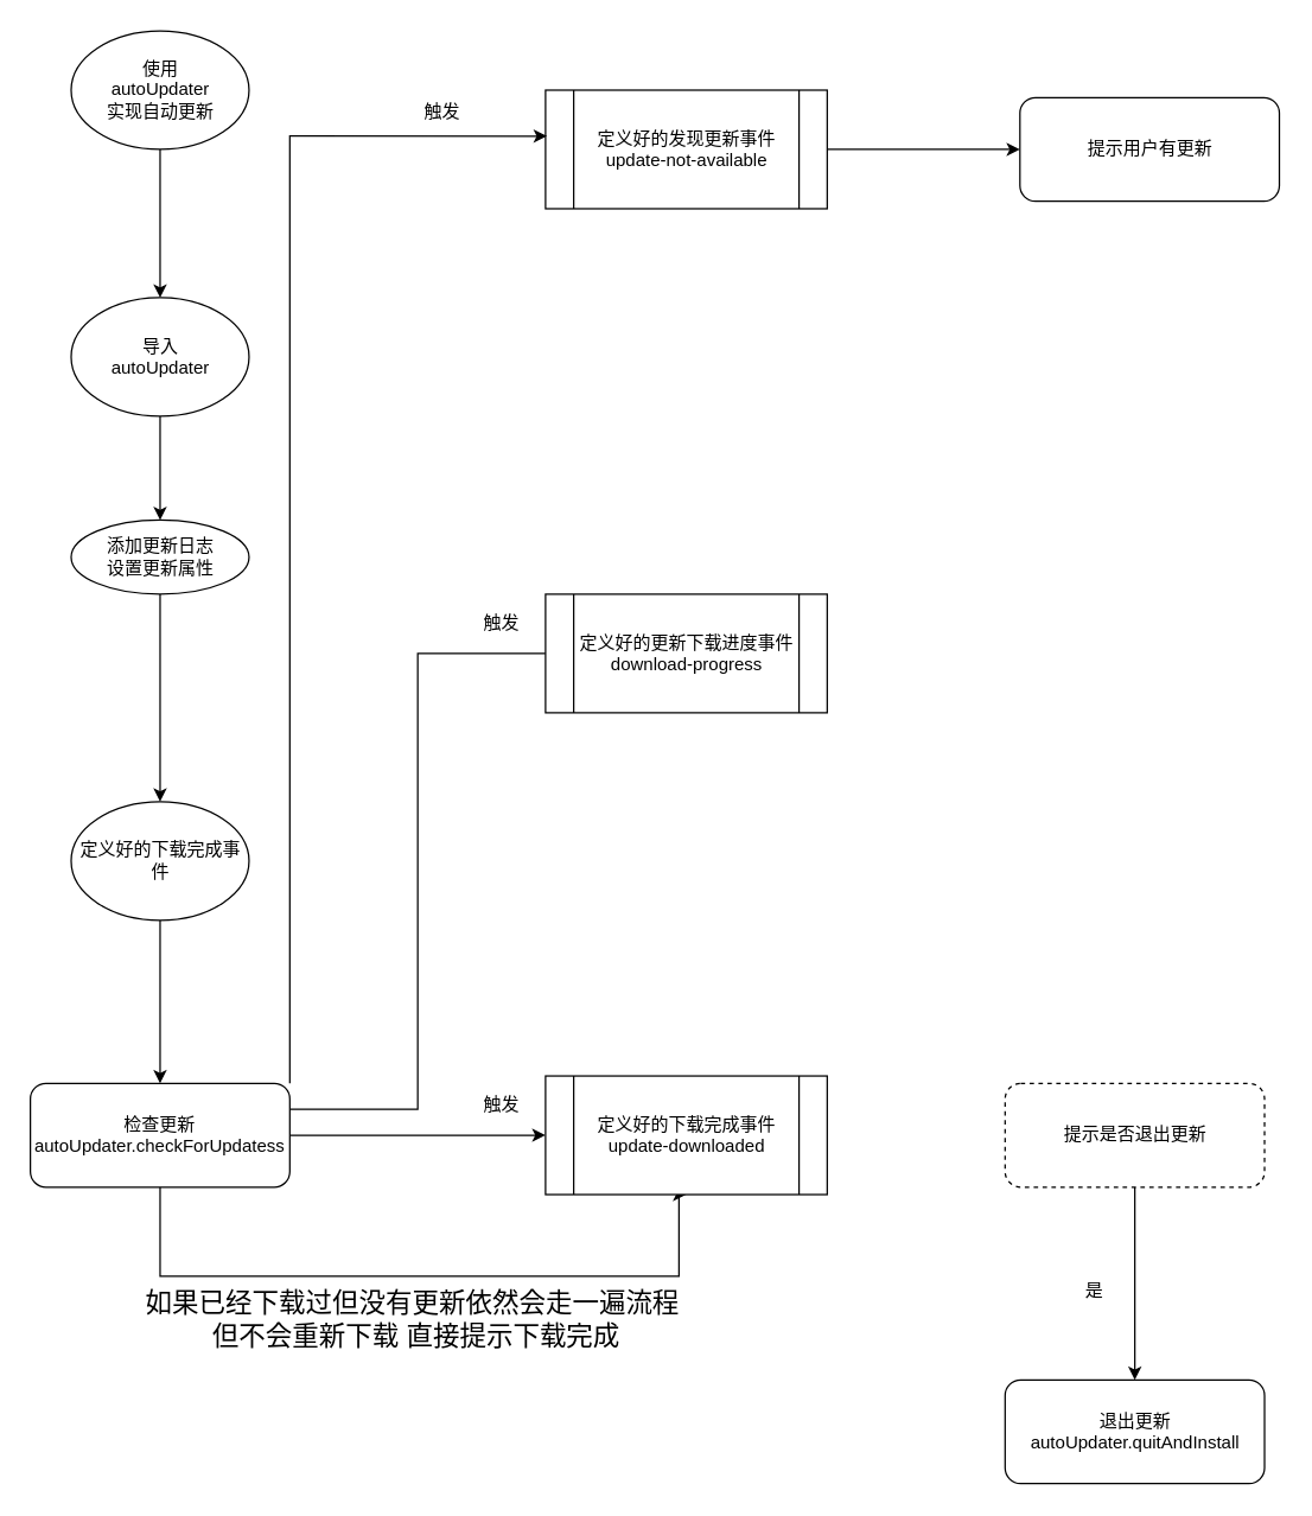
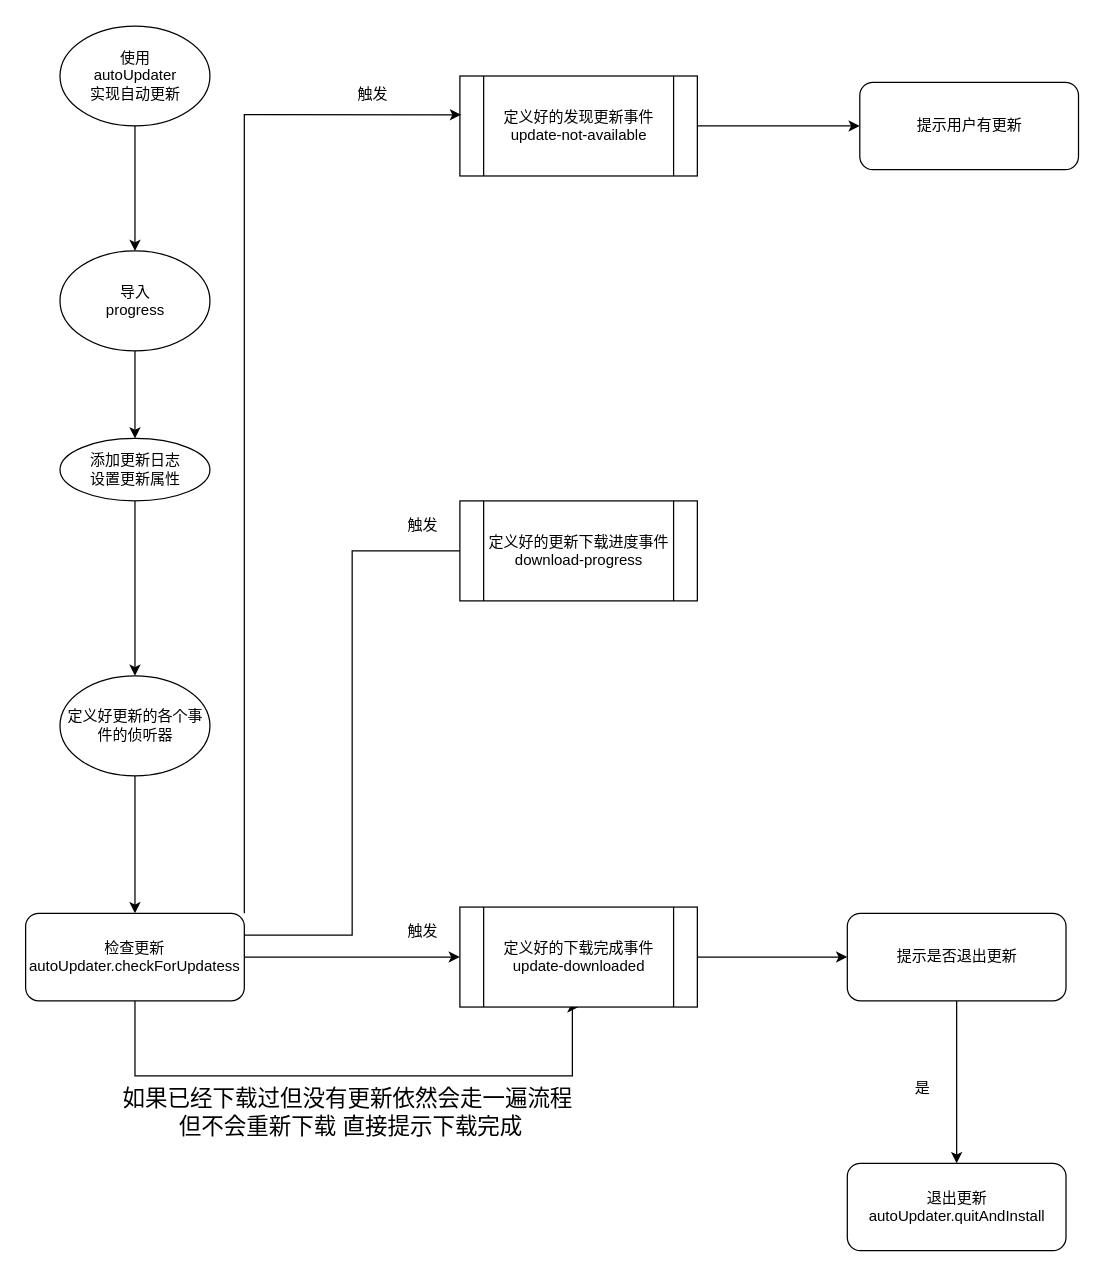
- <mxCell id="7" value="&lt;span&gt;导入&lt;/span&gt;&lt;br&gt;&lt;span&gt;autoUpdater&lt;/span&gt;" style="ellipse;whiteSpace=wrap;html=1;" vertex="1" parent="1"><mxGeometry x="47.5" y="200" width="120" height="80" as="geometry" /></mxCell>
+ <mxCell id="7" value="&lt;span&gt;导入&lt;/span&gt;&lt;br&gt;&lt;span&gt;progress&lt;/span&gt;" style="ellipse;whiteSpace=wrap;html=1;" vertex="1" parent="1"><mxGeometry x="47.5" y="200" width="120" height="80" as="geometry" /></mxCell>
- <mxCell id="3" value="定义好的下载完成事件" style="ellipse;whiteSpace=wrap;html=1;rounded=0;" vertex="1" parent="1"><mxGeometry x="47.5" y="540" width="120" height="80" as="geometry" /></mxCell>
+ <mxCell id="3" value="定义好更新的各个事件的侦听器" style="ellipse;whiteSpace=wrap;html=1;rounded=0;" vertex="1" parent="1"><mxGeometry x="47.5" y="540" width="120" height="80" as="geometry" /></mxCell>
+ <mxCell id="20" style="edgeStyle=orthogonalEdgeStyle;rounded=0;orthogonalLoop=1;jettySize=auto;html=1;" edge="1" parent="1" source="21" target="23"><mxGeometry relative="1" as="geometry" /></mxCell>
- <mxCell id="23" value="提示是否退出更新" style="rounded=1;whiteSpace=wrap;html=1;dashed=1;" vertex="1" parent="1"><mxGeometry x="677.5" y="730" width="175" height="70" as="geometry" /></mxCell>
+ <mxCell id="23" value="提示是否退出更新" style="rounded=1;whiteSpace=wrap;html=1;" vertex="1" parent="1"><mxGeometry x="677.5" y="730" width="175" height="70" as="geometry" /></mxCell>
